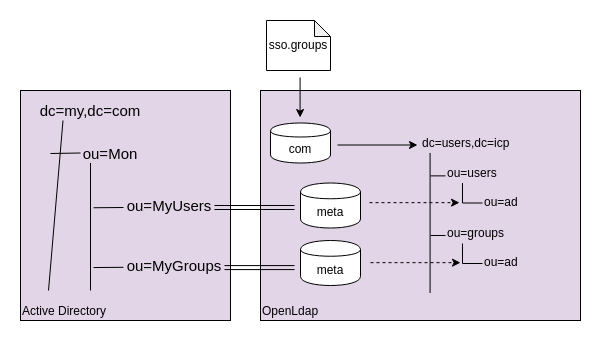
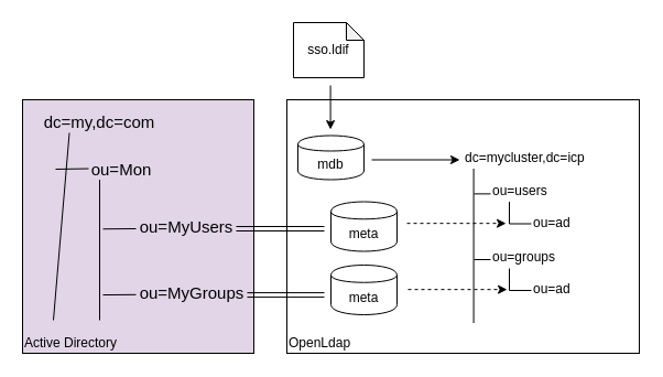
- <mxCell id="29" value="sso.groups" style="shape=note;whiteSpace=wrap;html=1;backgroundOutline=1;darkOpacity=0.05;align=center;verticalAlign=middle;size=16;" vertex="1" parent="1"><mxGeometry x="266" y="20" width="64" height="50" as="geometry" /></mxCell>
+ <mxCell id="29" value="sso.ldif" style="shape=note;whiteSpace=wrap;html=1;backgroundOutline=1;darkOpacity=0.05;align=center;verticalAlign=middle;size=16;" vertex="1" parent="1"><mxGeometry x="266" y="20" width="64" height="50" as="geometry" /></mxCell>
- <mxCell id="14" value="dc=users,dc=icp" style="text;html=1;strokeColor=none;fillColor=none;align=left;verticalAlign=middle;whiteSpace=wrap;rounded=0;" vertex="1" parent="1"><mxGeometry x="420" y="132.5" width="120" height="20" as="geometry" /></mxCell>
+ <mxCell id="14" value="dc=mycluster,dc=icp" style="text;html=1;strokeColor=none;fillColor=none;align=left;verticalAlign=middle;whiteSpace=wrap;rounded=0;" vertex="1" parent="1"><mxGeometry x="420" y="132.5" width="120" height="20" as="geometry" /></mxCell>
- <mxCell id="4" value="com" style="shape=cylinder;whiteSpace=wrap;html=1;boundedLbl=1;backgroundOutline=1;" parent="1" vertex="1"><mxGeometry x="270" y="122.5" width="60" height="40" as="geometry" /></mxCell>
+ <mxCell id="4" value="mdb" style="shape=cylinder;whiteSpace=wrap;html=1;boundedLbl=1;backgroundOutline=1;" parent="1" vertex="1"><mxGeometry x="270" y="122.5" width="60" height="40" as="geometry" /></mxCell>
- <mxCell id="3" value="OpenLdap" style="rounded=0;whiteSpace=wrap;html=1;align=left;verticalAlign=bottom;fillColor=#e1d5e7;" parent="1" vertex="1"><mxGeometry x="260" y="90" width="320" height="230" as="geometry" /></mxCell>
+ <mxCell id="3" value="OpenLdap" style="rounded=0;whiteSpace=wrap;html=1;align=left;verticalAlign=bottom;" parent="1" vertex="1"><mxGeometry x="260" y="90" width="320" height="230" as="geometry" /></mxCell>
